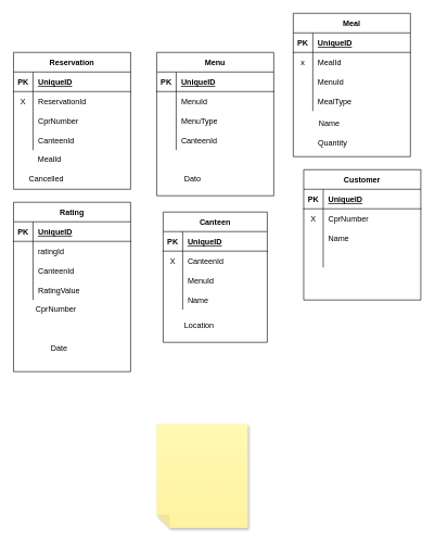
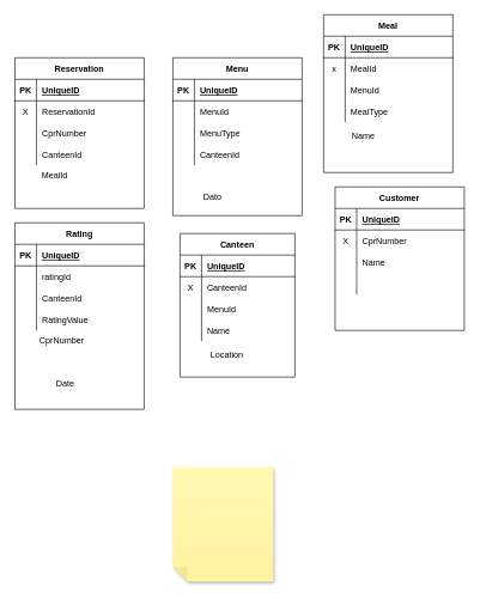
- <mxCell id="87" value="Quantity" style="text;html=1;align=center;verticalAlign=middle;resizable=0;points=[];autosize=1;strokeColor=none;fillColor=none;" vertex="1" parent="1"><mxGeometry x="475" y="205" width="70" height="30" as="geometry" /></mxCell>
- <mxCell id="88" value="Cancelled" style="text;html=1;align=center;verticalAlign=middle;resizable=0;points=[];autosize=1;strokeColor=none;fillColor=none;" vertex="1" parent="1"><mxGeometry x="30" y="260" width="80" height="30" as="geometry" /></mxCell>
- <mxCell id="80" value="Location" style="text;html=1;align=center;verticalAlign=middle;resizable=0;points=[];autosize=1;strokeColor=none;fillColor=none;" vertex="1" parent="1"><mxGeometry x="270" y="485" width="70" height="30" as="geometry" /></mxCell>
+ <mxCell id="80" value="Location" style="text;html=1;align=center;verticalAlign=middle;resizable=0;points=[];autosize=1;strokeColor=none;fillColor=none;" vertex="1" parent="1"><mxGeometry x="280" y="480" width="70" height="30" as="geometry" /></mxCell>
